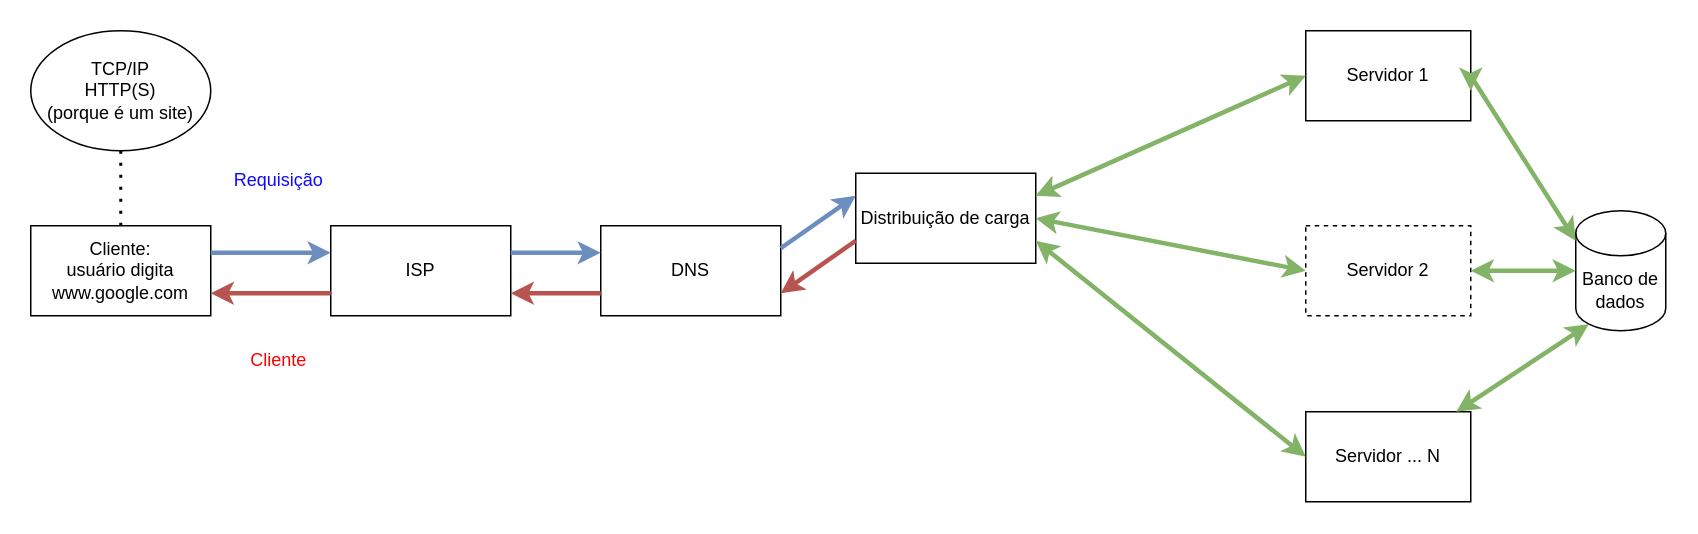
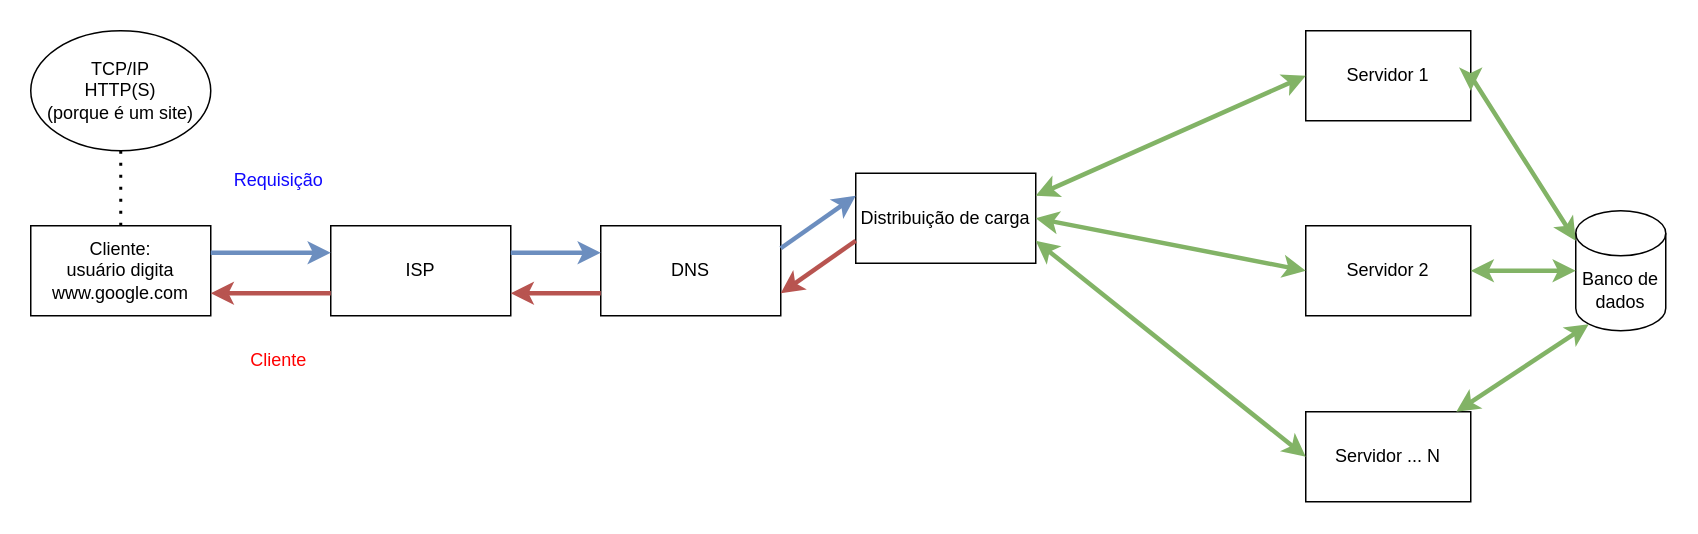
- <mxCell id="3" value="Servidor 2" style="rounded=0;whiteSpace=wrap;html=1;dashed=1;" vertex="1" parent="1"><mxGeometry x="870" y="150" width="110" height="60" as="geometry" /></mxCell>
+ <mxCell id="3" value="Servidor 2" style="rounded=0;whiteSpace=wrap;html=1;" vertex="1" parent="1"><mxGeometry x="870" y="150" width="110" height="60" as="geometry" /></mxCell>
